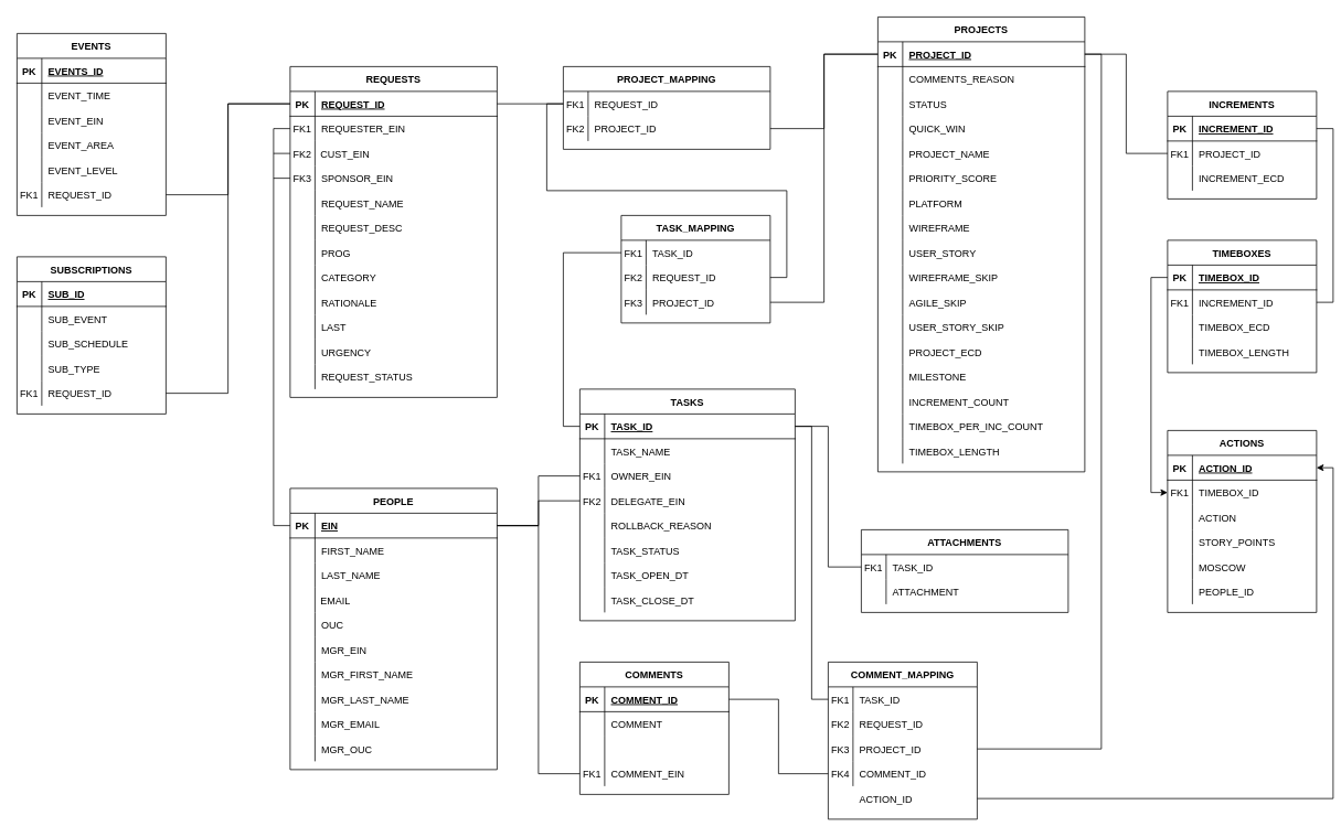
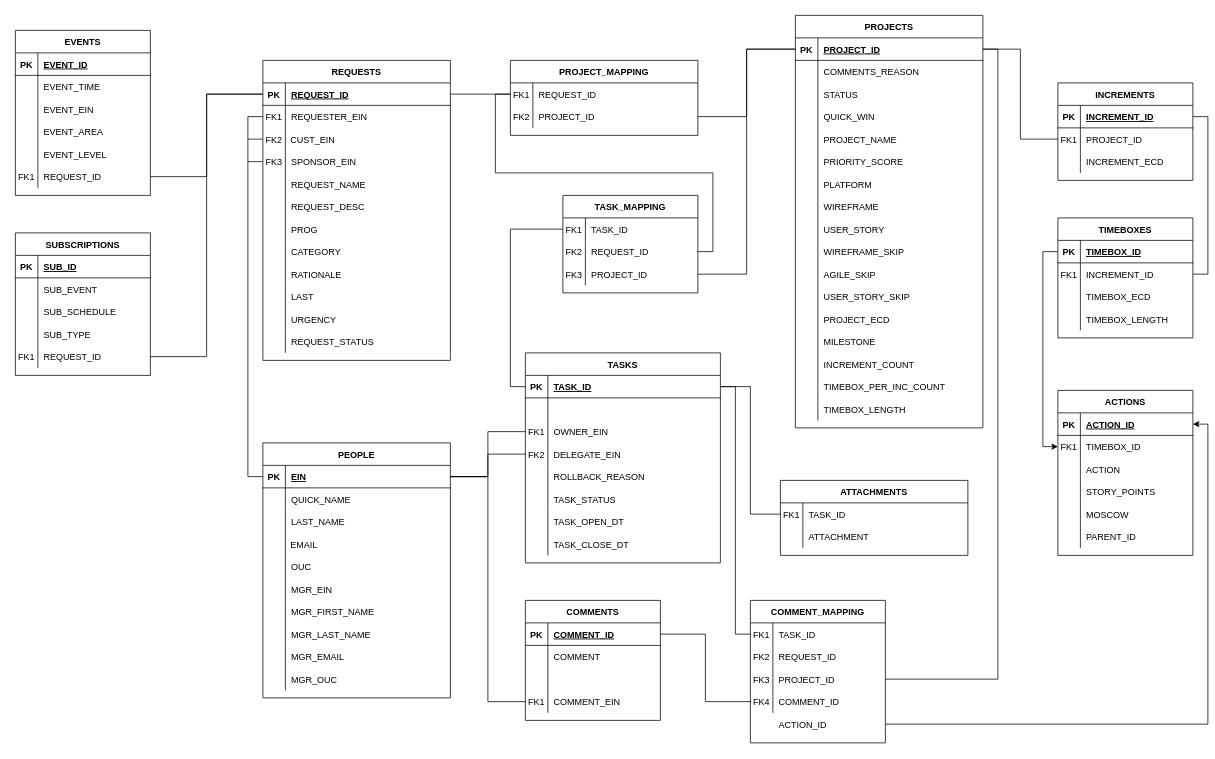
- <mxCell id="135" value="EVENTS_ID" style="shape=partialRectangle;connectable=0;fillColor=none;top=0;left=0;bottom=0;right=0;align=left;spacingLeft=6;fontStyle=5;overflow=hidden;" parent="133" vertex="1"><mxGeometry x="30" width="150" height="30" as="geometry" /></mxCell>
+ <mxCell id="135" value="EVENT_ID" style="shape=partialRectangle;connectable=0;fillColor=none;top=0;left=0;bottom=0;right=0;align=left;spacingLeft=6;fontStyle=5;overflow=hidden;" parent="133" vertex="1"><mxGeometry x="30" width="150" height="30" as="geometry" /></mxCell>
- <mxCell id="95" value="TASK_NAME" style="shape=partialRectangle;connectable=0;fillColor=none;top=0;left=0;bottom=0;right=0;align=left;spacingLeft=6;overflow=hidden;" parent="93" vertex="1"><mxGeometry x="30" width="230" height="30" as="geometry" /></mxCell>
- <mxCell id="64" value="FIRST_NAME" style="shape=partialRectangle;overflow=hidden;connectable=0;fillColor=none;top=0;left=0;bottom=0;right=0;align=left;spacingLeft=6;" parent="62" vertex="1"><mxGeometry x="30" width="220" height="30" as="geometry" /></mxCell>
+ <mxCell id="64" value="QUICK_NAME" style="shape=partialRectangle;overflow=hidden;connectable=0;fillColor=none;top=0;left=0;bottom=0;right=0;align=left;spacingLeft=6;" parent="62" vertex="1"><mxGeometry x="30" width="220" height="30" as="geometry" /></mxCell>
- <mxCell id="280" value="PEOPLE_ID" style="shape=partialRectangle;connectable=0;fillColor=none;top=0;left=0;bottom=0;right=0;align=left;spacingLeft=6;overflow=hidden;" vertex="1" parent="278"><mxGeometry x="30" width="150" height="30" as="geometry" /></mxCell>
+ <mxCell id="280" value="PARENT_ID" style="shape=partialRectangle;connectable=0;fillColor=none;top=0;left=0;bottom=0;right=0;align=left;spacingLeft=6;overflow=hidden;" vertex="1" parent="278"><mxGeometry x="30" width="150" height="30" as="geometry" /></mxCell>
